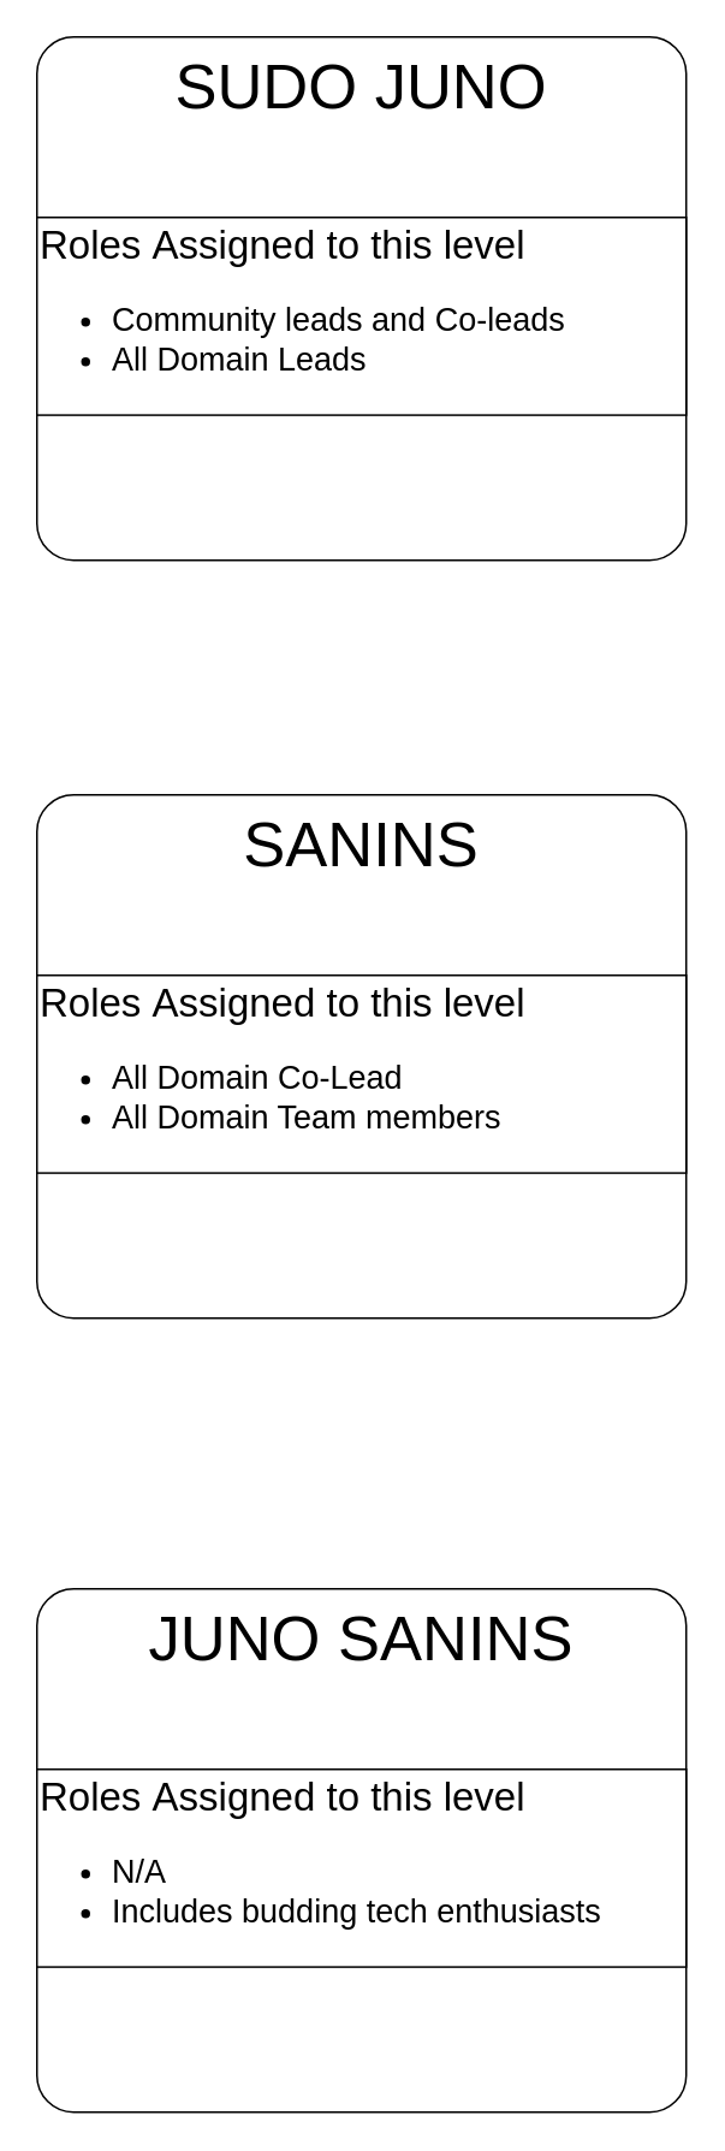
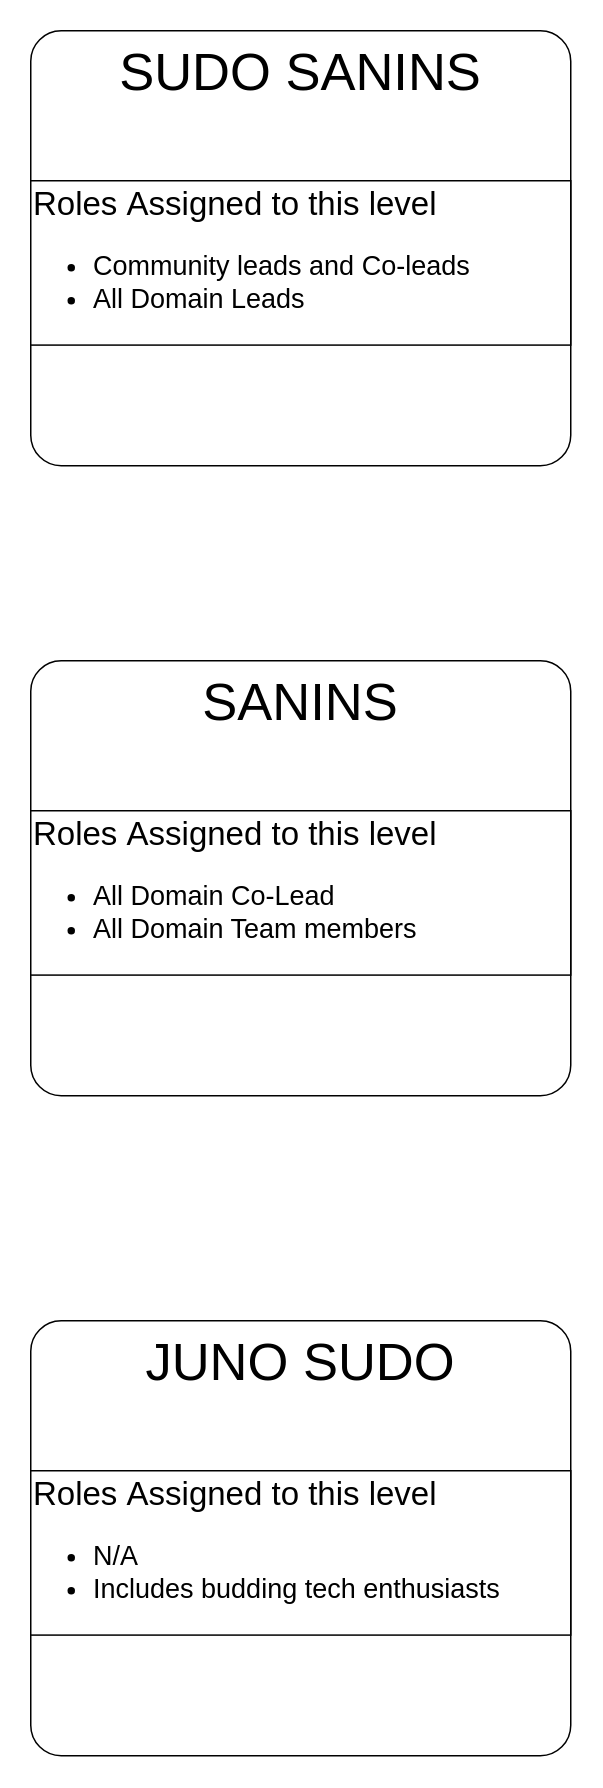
- <mxCell id="2" value="&lt;font style=&quot;font-size: 35px&quot;&gt;SUDO JUNO&lt;/font&gt;" style="rounded=1;whiteSpace=wrap;html=1;verticalAlign=top;container=1;arcSize=7;" parent="1" vertex="1"><mxGeometry x="20" y="20" width="360" height="290" as="geometry"><mxRectangle x="280" y="20" width="360" height="60" as="alternateBounds" /></mxGeometry></mxCell>
+ <mxCell id="2" value="&lt;font style=&quot;font-size: 35px&quot;&gt;SUDO SANINS&lt;/font&gt;" style="rounded=1;whiteSpace=wrap;html=1;verticalAlign=top;container=1;arcSize=7;" parent="1" vertex="1"><mxGeometry x="20" y="20" width="360" height="290" as="geometry"><mxRectangle x="280" y="20" width="360" height="60" as="alternateBounds" /></mxGeometry></mxCell>
- <mxCell id="6" value="&lt;font style=&quot;font-size: 35px&quot;&gt;JUNO SANINS&lt;/font&gt;" style="rounded=1;whiteSpace=wrap;html=1;verticalAlign=top;container=1;arcSize=7;" parent="1" vertex="1"><mxGeometry x="20" y="880" width="360" height="290" as="geometry"><mxRectangle x="280" y="20" width="360" height="60" as="alternateBounds" /></mxGeometry></mxCell>
+ <mxCell id="6" value="&lt;font style=&quot;font-size: 35px&quot;&gt;JUNO SUDO&lt;/font&gt;" style="rounded=1;whiteSpace=wrap;html=1;verticalAlign=top;container=1;arcSize=7;" parent="1" vertex="1"><mxGeometry x="20" y="880" width="360" height="290" as="geometry"><mxRectangle x="280" y="20" width="360" height="60" as="alternateBounds" /></mxGeometry></mxCell>
